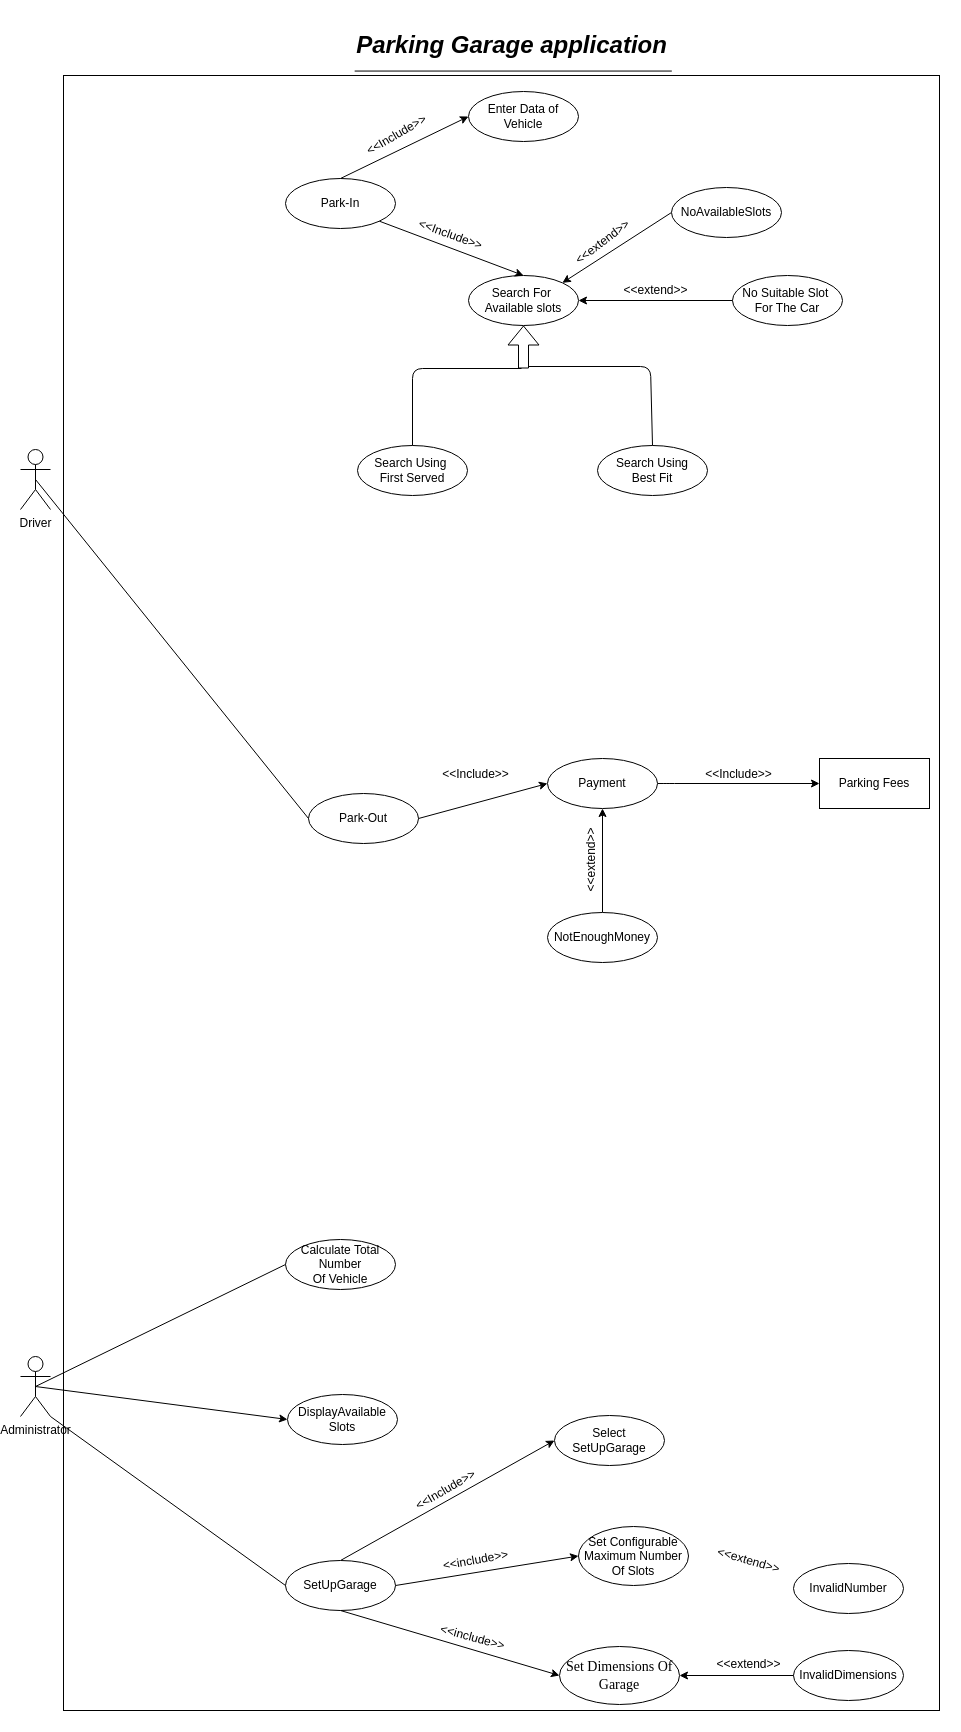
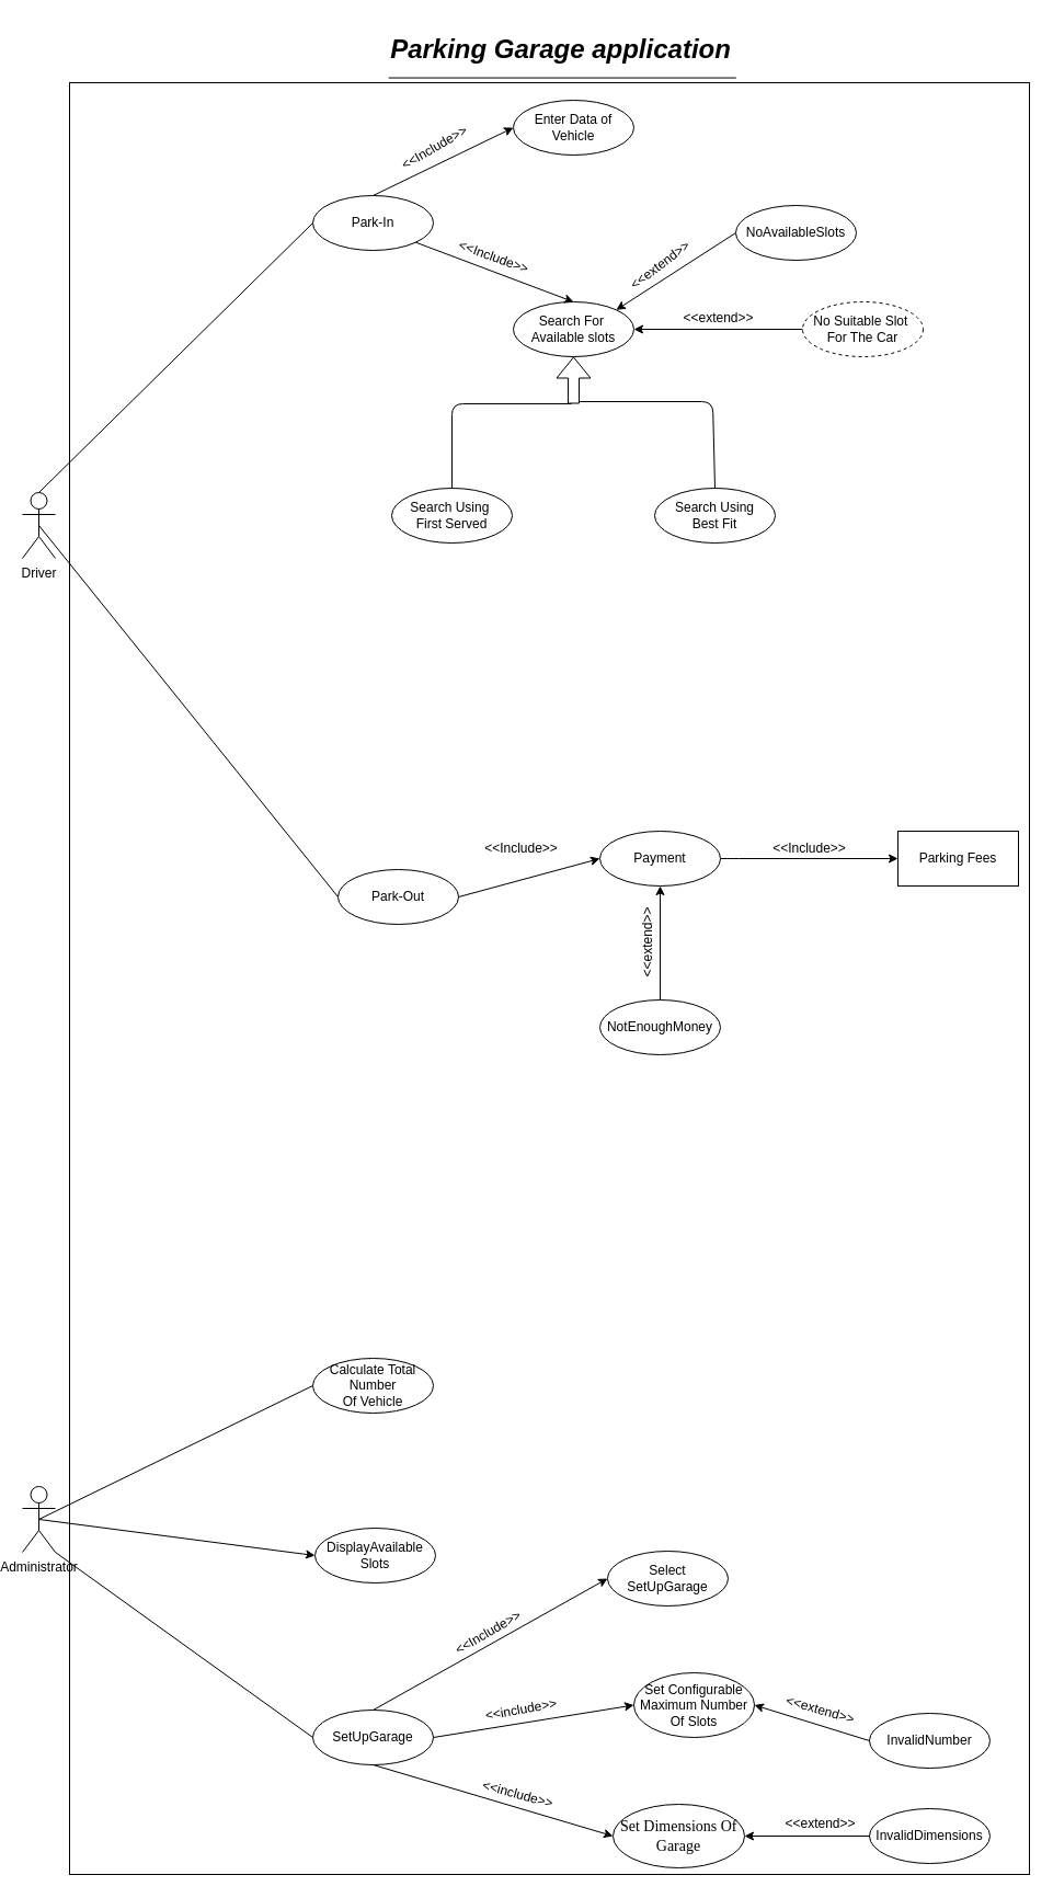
- <mxCell id="38" value="No Suitable Slot&amp;nbsp;&lt;br&gt;For The Car" style="ellipse;whiteSpace=wrap;html=1;" parent="1" vertex="1"><mxGeometry x="732" y="275" width="110" height="50" as="geometry" /></mxCell>
+ <mxCell id="38" value="No Suitable Slot&amp;nbsp;&lt;br&gt;For The Car" style="ellipse;whiteSpace=wrap;html=1;dashed=1;" parent="1" vertex="1"><mxGeometry x="732" y="275" width="110" height="50" as="geometry" /></mxCell>
+ <mxCell id="8" value="" style="endArrow=none;html=1;exitX=0.5;exitY=0;exitDx=0;exitDy=0;exitPerimeter=0;entryX=0;entryY=0.5;entryDx=0;entryDy=0;" parent="1" source="5" target="6" edge="1"><mxGeometry width="50" height="50" relative="1" as="geometry"><mxPoint x="70" y="319" as="sourcePoint" /><mxPoint x="120" y="269" as="targetPoint" /></mxGeometry></mxCell>
+ <mxCell id="54" value="" style="endArrow=classic;html=1;entryX=1;entryY=0.5;entryDx=0;entryDy=0;exitX=0;exitY=0.5;exitDx=0;exitDy=0;" parent="1" source="52" target="47" edge="1"><mxGeometry width="50" height="50" relative="1" as="geometry"><mxPoint x="730" y="1613" as="sourcePoint" /><mxPoint x="780" y="1563" as="targetPoint" /></mxGeometry></mxCell>
